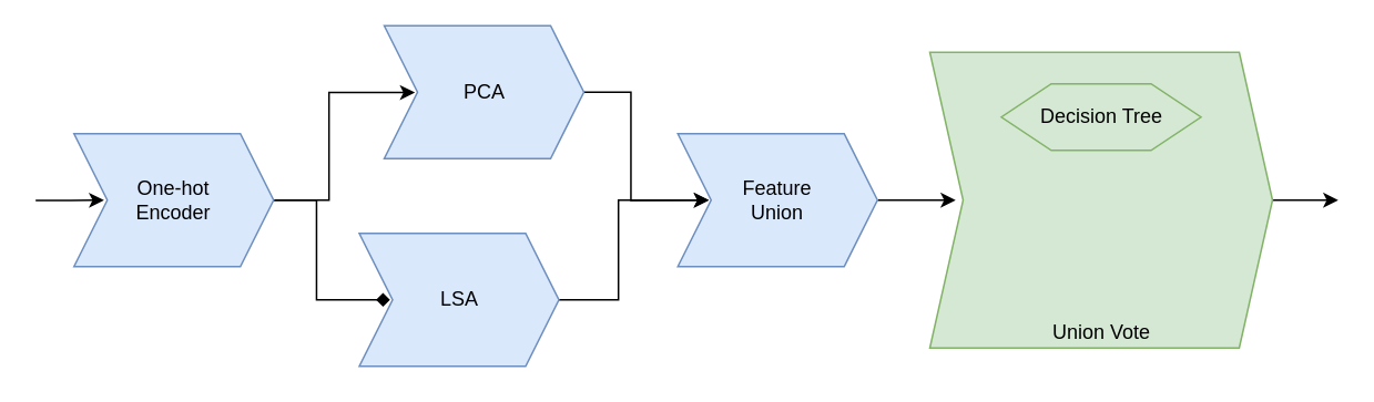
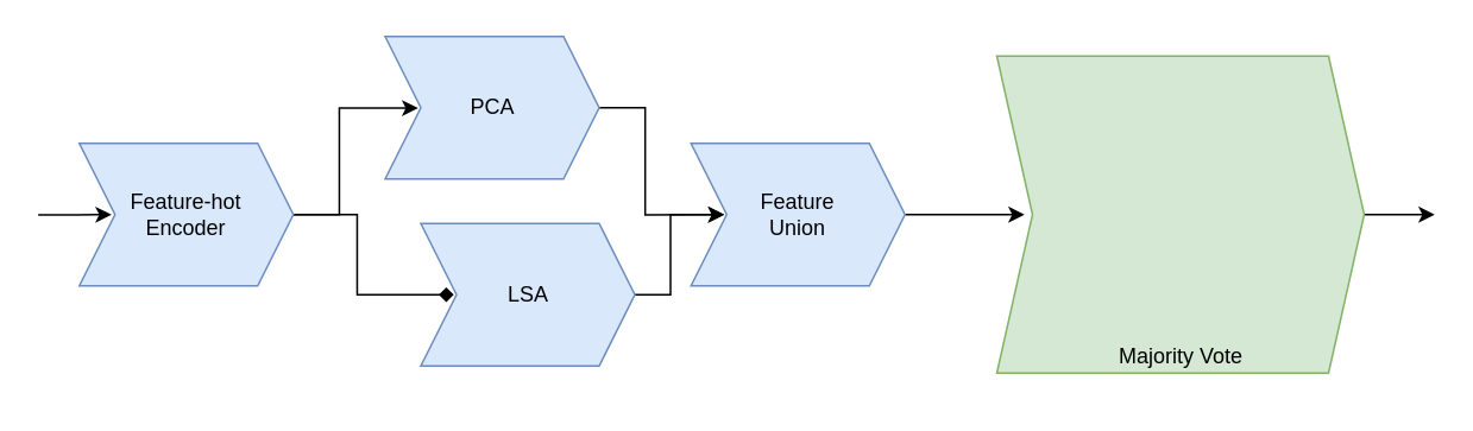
- <mxCell id="3" value="PCA" style="shape=step;perimeter=stepPerimeter;whiteSpace=wrap;html=1;fixedSize=1;fillColor=#dae8fc;strokeColor=#6c8ebf;" vertex="1" parent="1"><mxGeometry x="230.5" y="15" width="120" height="80" as="geometry" /></mxCell>
+ <mxCell id="3" value="PCA" style="shape=step;perimeter=stepPerimeter;whiteSpace=wrap;html=1;fixedSize=1;fillColor=#dae8fc;strokeColor=#6c8ebf;" vertex="1" parent="1"><mxGeometry x="215.5" y="20" width="120" height="80" as="geometry" /></mxCell>
- <mxCell id="13" value="Decision Tree" style="shape=hexagon;perimeter=hexagonPerimeter2;whiteSpace=wrap;html=1;fillColor=#d5e8d4;strokeColor=#82b366;" vertex="1" parent="1"><mxGeometry x="601.5" y="50" width="120" height="40" as="geometry" /></mxCell>
- <mxCell id="6" value="One-hot&lt;br&gt;Encoder" style="shape=step;perimeter=stepPerimeter;whiteSpace=wrap;html=1;fixedSize=1;fillColor=#dae8fc;strokeColor=#6c8ebf;" vertex="1" parent="1"><mxGeometry x="44" y="80" width="120" height="80" as="geometry" /></mxCell>
+ <mxCell id="6" value="Feature-hot&lt;br&gt;Encoder" style="shape=step;perimeter=stepPerimeter;whiteSpace=wrap;html=1;fixedSize=1;fillColor=#dae8fc;strokeColor=#6c8ebf;" vertex="1" parent="1"><mxGeometry x="44" y="80" width="120" height="80" as="geometry" /></mxCell>
- <mxCell id="10" value="Feature&lt;br&gt;Union" style="shape=step;perimeter=stepPerimeter;whiteSpace=wrap;html=1;fixedSize=1;fillColor=#dae8fc;strokeColor=#6c8ebf;" vertex="1" parent="1"><mxGeometry x="407" y="80" width="120" height="80" as="geometry" /></mxCell>
+ <mxCell id="10" value="Feature&lt;br&gt;Union" style="shape=step;perimeter=stepPerimeter;whiteSpace=wrap;html=1;fixedSize=1;fillColor=#dae8fc;strokeColor=#6c8ebf;" vertex="1" parent="1"><mxGeometry x="387" y="80" width="120" height="80" as="geometry" /></mxCell>
- <mxCell id="8" value="LSA" style="shape=step;perimeter=stepPerimeter;whiteSpace=wrap;html=1;fixedSize=1;fillColor=#dae8fc;strokeColor=#6c8ebf;" vertex="1" parent="1"><mxGeometry x="215.5" y="140" width="120" height="80" as="geometry" /></mxCell>
+ <mxCell id="8" value="LSA" style="shape=step;perimeter=stepPerimeter;whiteSpace=wrap;html=1;fixedSize=1;fillColor=#dae8fc;strokeColor=#6c8ebf;" vertex="1" parent="1"><mxGeometry x="235.5" y="125" width="120" height="80" as="geometry" /></mxCell>
- <mxCell id="12" value="Union Vote" style="shape=step;perimeter=stepPerimeter;whiteSpace=wrap;html=1;fixedSize=1;fillColor=#d5e8d4;strokeColor=#82b366;labelPosition=center;verticalLabelPosition=middle;align=center;verticalAlign=bottom;" vertex="1" parent="1"><mxGeometry x="558.5" y="31" width="206" height="178" as="geometry" /></mxCell>
+ <mxCell id="12" value="Majority Vote" style="shape=step;perimeter=stepPerimeter;whiteSpace=wrap;html=1;fixedSize=1;fillColor=#d5e8d4;strokeColor=#82b366;labelPosition=center;verticalLabelPosition=middle;align=center;verticalAlign=bottom;" vertex="1" parent="1"><mxGeometry x="558.5" y="31" width="206" height="178" as="geometry" /></mxCell>
